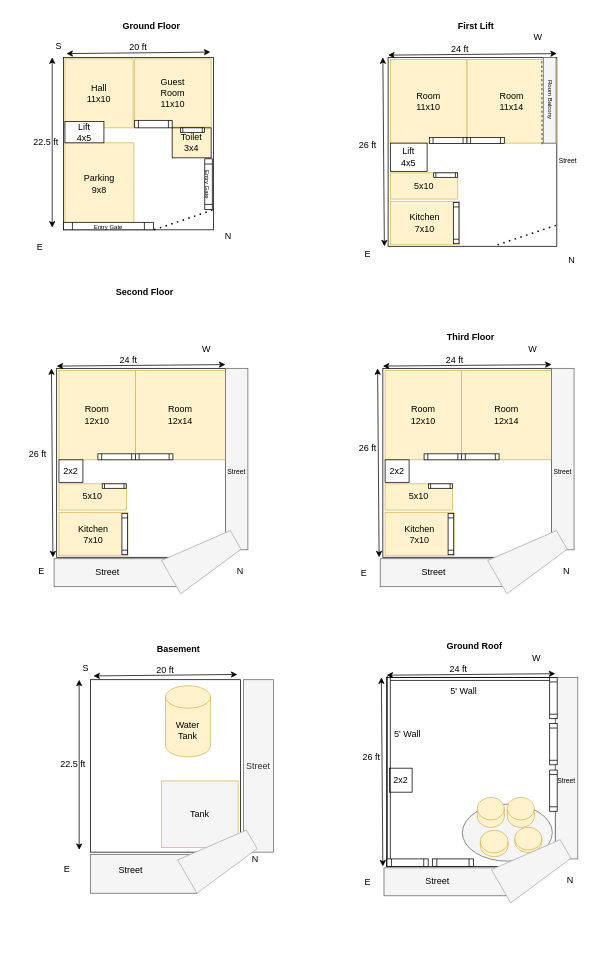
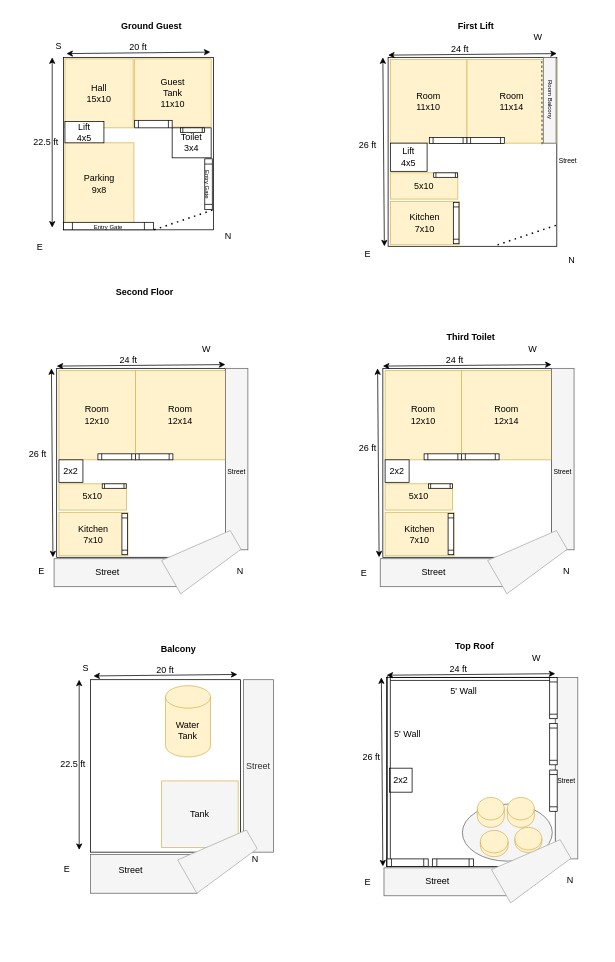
- <mxCell id="13" value="Ground Floor" style="text;html=1;align=center;verticalAlign=middle;whiteSpace=wrap;rounded=0;fontStyle=1" parent="2" vertex="1"><mxGeometry x="125" width="95" height="30" as="geometry" /></mxCell>
+ <mxCell id="13" value="Ground Guest" style="text;html=1;align=center;verticalAlign=middle;whiteSpace=wrap;rounded=0;fontStyle=1" parent="2" vertex="1"><mxGeometry x="125" width="95" height="30" as="geometry" /></mxCell>
- <mxCell id="10" value="Hall&lt;div&gt;11x10&lt;/div&gt;" style="rounded=0;whiteSpace=wrap;html=1;fillColor=#fff2cc;strokeColor=#d6b656;" parent="2" vertex="1"><mxGeometry x="57" y="58" width="91" height="92" as="geometry" /></mxCell>
+ <mxCell id="10" value="Hall&lt;div&gt;15x10&lt;/div&gt;" style="rounded=0;whiteSpace=wrap;html=1;fillColor=#fff2cc;strokeColor=#d6b656;" parent="2" vertex="1"><mxGeometry x="57" y="58" width="91" height="92" as="geometry" /></mxCell>
- <mxCell id="5" value="Guest&lt;div&gt;Room&lt;div&gt;11x10&lt;/div&gt;&lt;/div&gt;" style="rounded=0;whiteSpace=wrap;html=1;fillColor=#fff2cc;strokeColor=#d6b656;" parent="2" vertex="1"><mxGeometry x="150" y="58" width="102" height="91" as="geometry" /></mxCell>
+ <mxCell id="5" value="Guest&lt;div&gt;Tank&lt;div&gt;11x10&lt;/div&gt;&lt;/div&gt;" style="rounded=0;whiteSpace=wrap;html=1;fillColor=#fff2cc;strokeColor=#d6b656;" parent="2" vertex="1"><mxGeometry x="150" y="58" width="102" height="91" as="geometry" /></mxCell>
- <mxCell id="7" value="&lt;div&gt;Toilet&lt;/div&gt;3x4" style="rounded=0;whiteSpace=wrap;html=1;fillColor=#fff2cc;" parent="2" vertex="1"><mxGeometry x="200" y="150" width="52" height="40" as="geometry" /></mxCell>
+ <mxCell id="7" value="&lt;div&gt;Toilet&lt;/div&gt;3x4" style="rounded=0;whiteSpace=wrap;html=1;" parent="2" vertex="1"><mxGeometry x="200" y="150" width="52" height="40" as="geometry" /></mxCell>
- <mxCell id="80" value="Third Floor" style="text;html=1;align=center;verticalAlign=middle;whiteSpace=wrap;rounded=0;fontStyle=1;container=0;" parent="1" vertex="1"><mxGeometry x="580" y="434.76" width="95" height="30" as="geometry" /></mxCell>
+ <mxCell id="80" value="Third Toilet" style="text;html=1;align=center;verticalAlign=middle;whiteSpace=wrap;rounded=0;fontStyle=1;container=0;" parent="1" vertex="1"><mxGeometry x="580" y="434.76" width="95" height="30" as="geometry" /></mxCell>
- <mxCell id="117" value="Ground Roof" style="text;html=1;align=center;verticalAlign=middle;whiteSpace=wrap;rounded=0;fontStyle=1;container=0;" parent="92" vertex="1"><mxGeometry x="520" width="95" height="30" as="geometry" /></mxCell>
+ <mxCell id="117" value="Top Roof" style="text;html=1;align=center;verticalAlign=middle;whiteSpace=wrap;rounded=0;fontStyle=1;container=0;" parent="92" vertex="1"><mxGeometry x="520" width="95" height="30" as="geometry" /></mxCell>
- <mxCell id="102" value="Basement" style="text;html=1;align=center;verticalAlign=middle;whiteSpace=wrap;rounded=0;fontStyle=1" parent="93" vertex="1"><mxGeometry x="125" width="95" height="30" as="geometry" /></mxCell>
+ <mxCell id="102" value="Balcony" style="text;html=1;align=center;verticalAlign=middle;whiteSpace=wrap;rounded=0;fontStyle=1" parent="93" vertex="1"><mxGeometry x="125" width="95" height="30" as="geometry" /></mxCell>
